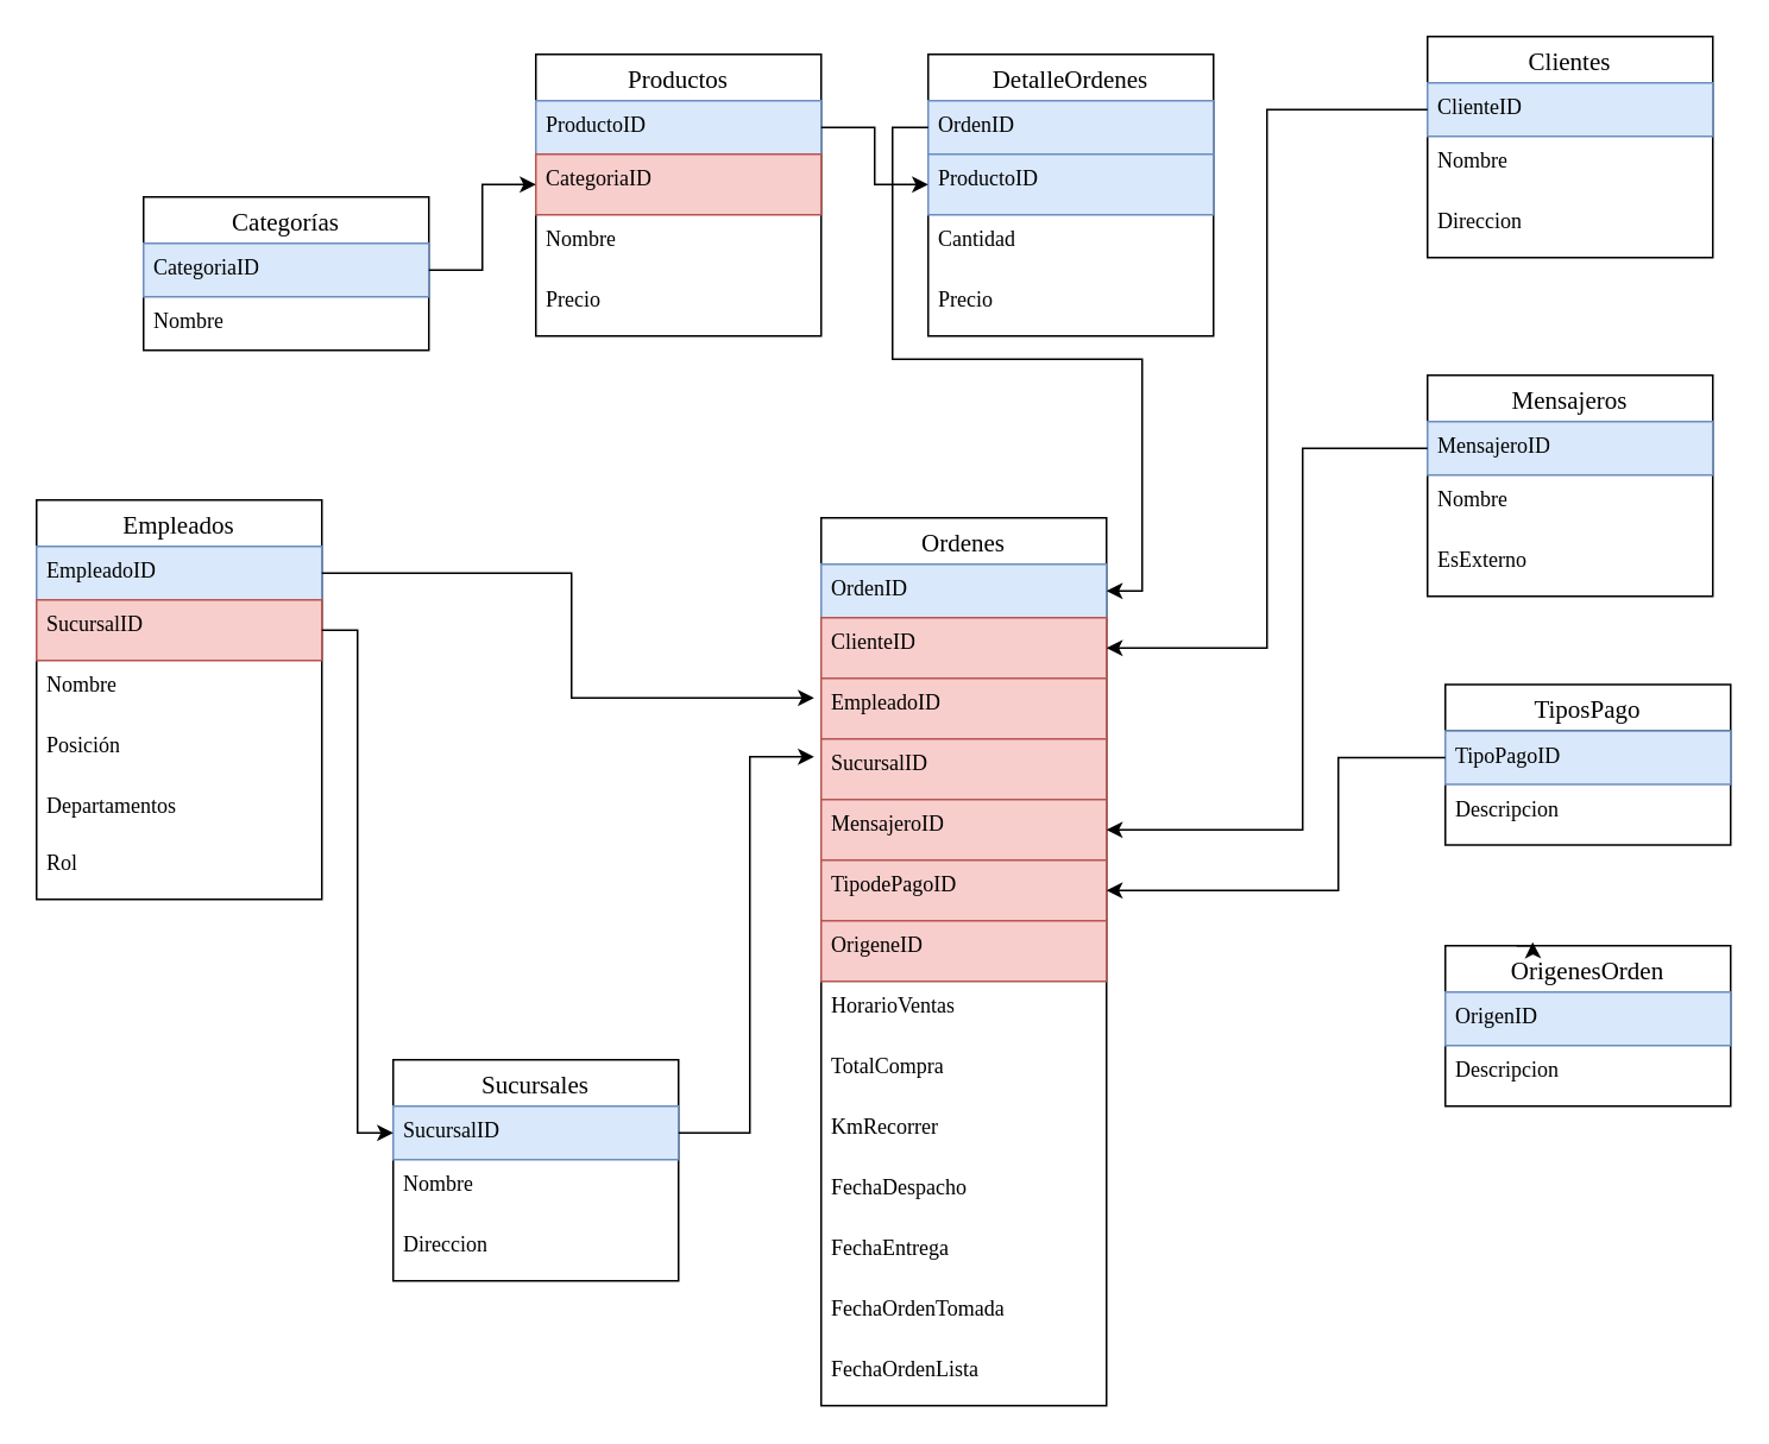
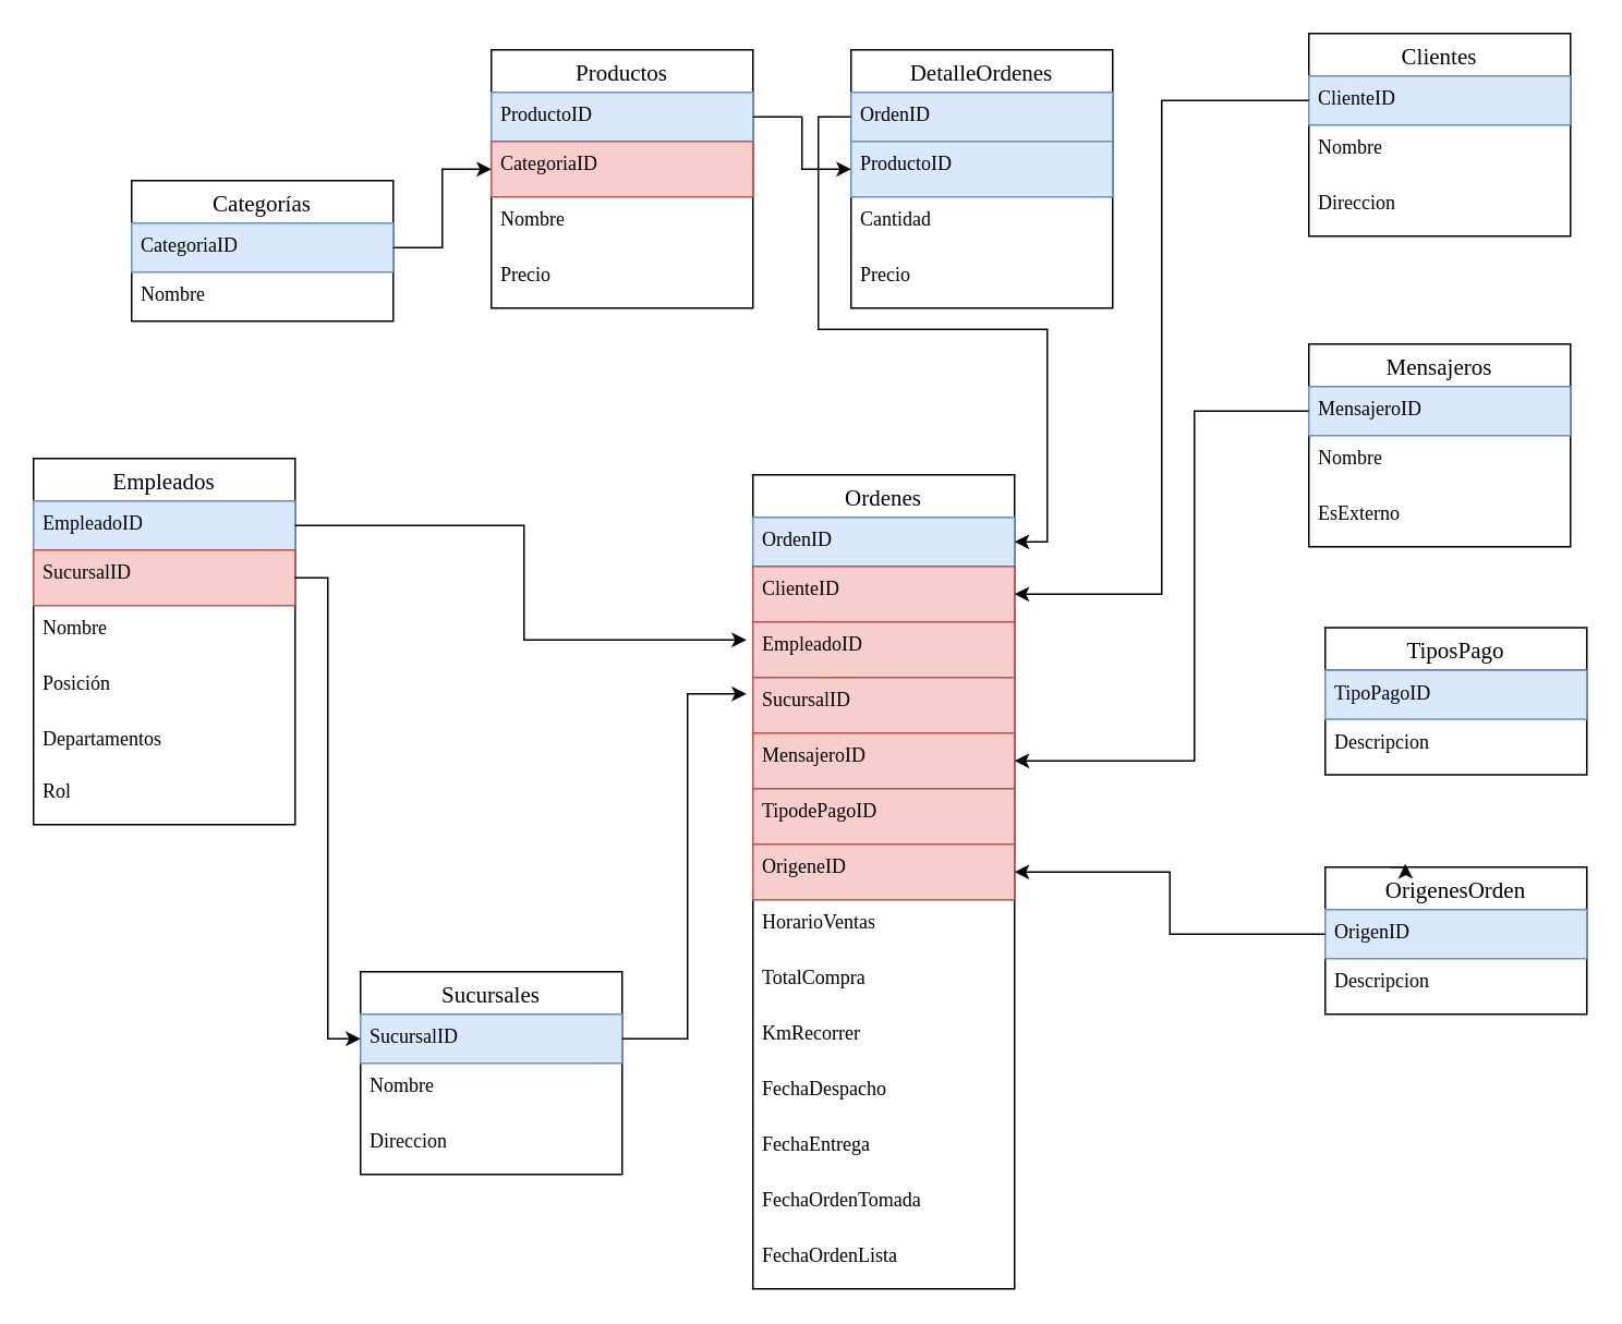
- <mxCell id="64" style="edgeStyle=orthogonalEdgeStyle;rounded=0;orthogonalLoop=1;jettySize=auto;html=1;entryX=1;entryY=0.5;entryDx=0;entryDy=0;" edge="1" parent="1" source="26" target="44"><mxGeometry relative="1" as="geometry"><Array as="points"><mxPoint x="750" y="425" /><mxPoint x="750" y="499" /></Array></mxGeometry></mxCell>
+ <mxCell id="65" style="edgeStyle=orthogonalEdgeStyle;rounded=0;orthogonalLoop=1;jettySize=auto;html=1;entryX=1;entryY=0.5;entryDx=0;entryDy=0;" edge="1" parent="1" source="29" target="45"><mxGeometry relative="1" as="geometry" /></mxCell>
